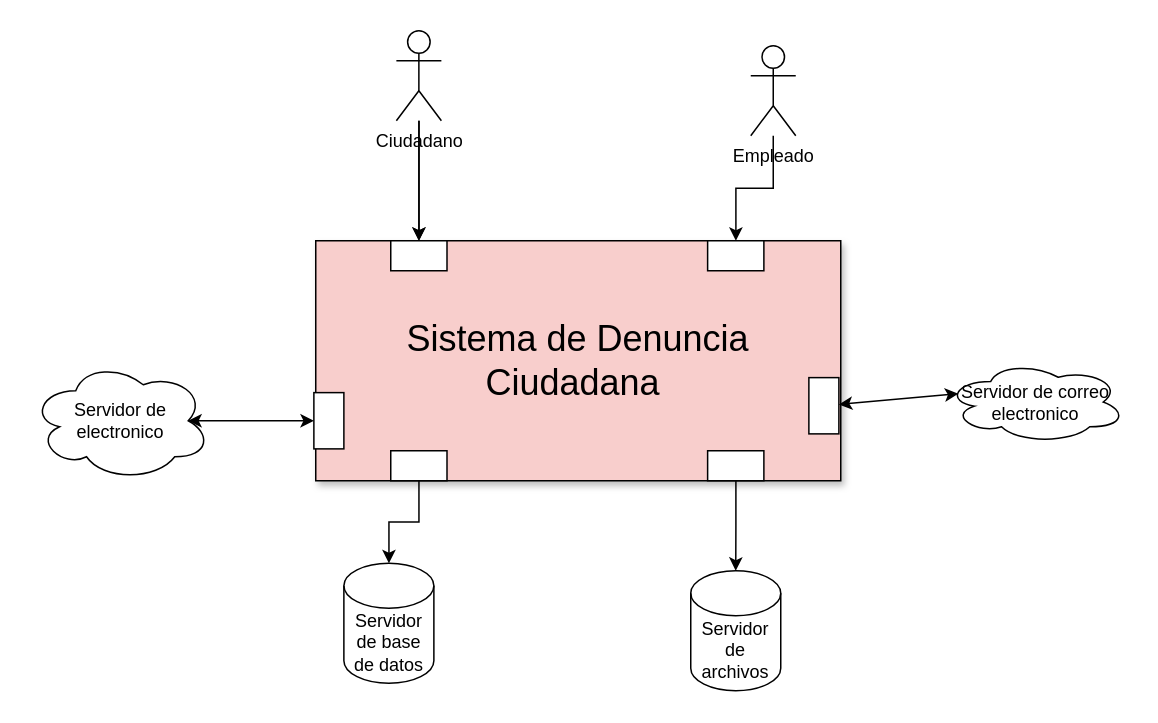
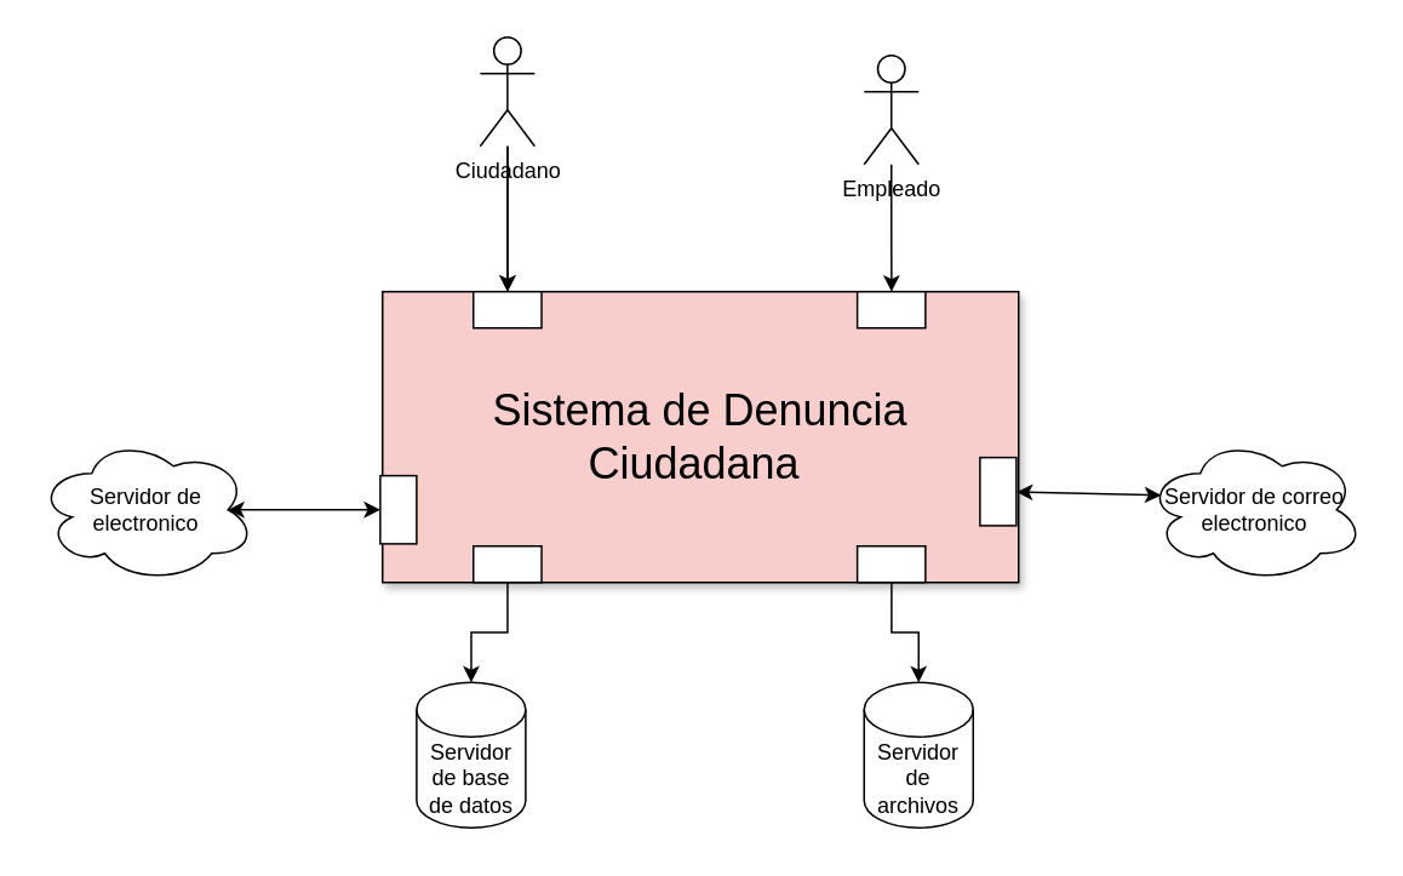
- <mxCell id="17" value="Empleado" style="shape=umlActor;verticalLabelPosition=bottom;verticalAlign=top;html=1;outlineConnect=0;" vertex="1" parent="1"><mxGeometry x="500" y="30" width="30" height="60" as="geometry" /></mxCell>
+ <mxCell id="17" value="Empleado" style="shape=umlActor;verticalLabelPosition=bottom;verticalAlign=top;html=1;outlineConnect=0;" vertex="1" parent="1"><mxGeometry x="475" y="30" width="30" height="60" as="geometry" /></mxCell>
- <mxCell id="19" value="Servidor de correo electronico" style="ellipse;shape=cloud;whiteSpace=wrap;html=1;" vertex="1" parent="1"><mxGeometry x="630" y="240" width="120" height="55" as="geometry" /></mxCell>
+ <mxCell id="19" value="Servidor de correo electronico" style="ellipse;shape=cloud;whiteSpace=wrap;html=1;" vertex="1" parent="1"><mxGeometry x="630" y="240" width="120" height="80" as="geometry" /></mxCell>
- <mxCell id="12" value="Servidor de archivos" style="shape=cylinder3;whiteSpace=wrap;html=1;boundedLbl=1;backgroundOutline=1;size=15;" vertex="1" parent="1"><mxGeometry x="460" y="380" width="60" height="80" as="geometry" /></mxCell>
+ <mxCell id="12" value="Servidor de archivos" style="shape=cylinder3;whiteSpace=wrap;html=1;boundedLbl=1;backgroundOutline=1;size=15;" vertex="1" parent="1"><mxGeometry x="475" y="375" width="60" height="80" as="geometry" /></mxCell>
